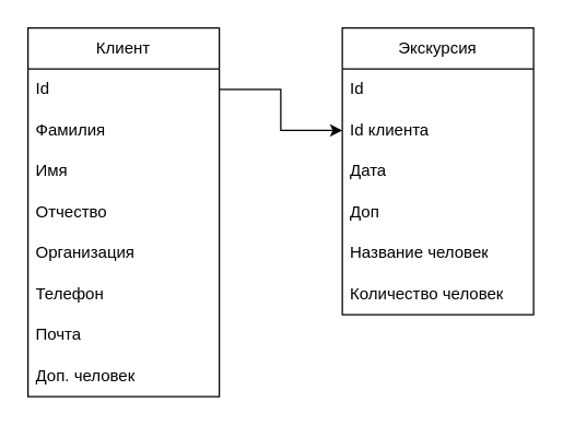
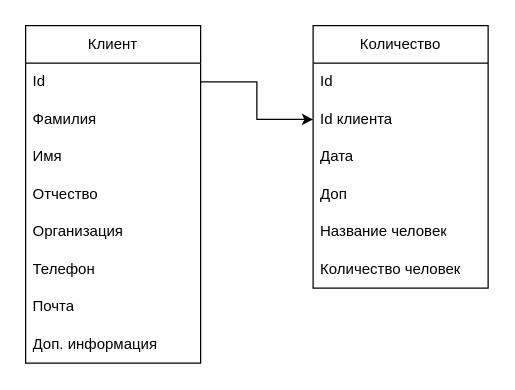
- <mxCell id="11" value="Экскурсия" style="swimlane;fontStyle=0;childLayout=stackLayout;horizontal=1;startSize=30;horizontalStack=0;resizeParent=1;resizeParentMax=0;resizeLast=0;collapsible=1;marginBottom=0;whiteSpace=wrap;html=1;" parent="1" vertex="1"><mxGeometry x="250" y="20" width="140" height="210" as="geometry" /></mxCell>
+ <mxCell id="11" value="Количество" style="swimlane;fontStyle=0;childLayout=stackLayout;horizontal=1;startSize=30;horizontalStack=0;resizeParent=1;resizeParentMax=0;resizeLast=0;collapsible=1;marginBottom=0;whiteSpace=wrap;html=1;" parent="1" vertex="1"><mxGeometry x="250" y="20" width="140" height="210" as="geometry" /></mxCell>
- <mxCell id="10" value="Доп. человек" style="text;strokeColor=none;fillColor=none;align=left;verticalAlign=middle;spacingLeft=4;spacingRight=4;overflow=hidden;points=[[0,0.5],[1,0.5]];portConstraint=eastwest;rotatable=0;whiteSpace=wrap;html=1;" parent="2" vertex="1"><mxGeometry y="240" width="140" height="30" as="geometry" /></mxCell>
+ <mxCell id="10" value="Доп. информация" style="text;strokeColor=none;fillColor=none;align=left;verticalAlign=middle;spacingLeft=4;spacingRight=4;overflow=hidden;points=[[0,0.5],[1,0.5]];portConstraint=eastwest;rotatable=0;whiteSpace=wrap;html=1;" parent="2" vertex="1"><mxGeometry y="240" width="140" height="30" as="geometry" /></mxCell>
